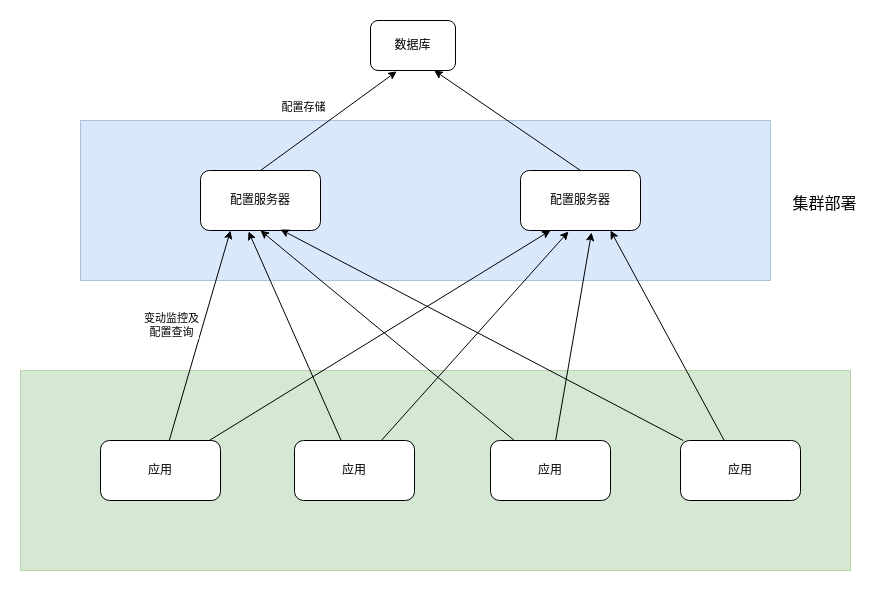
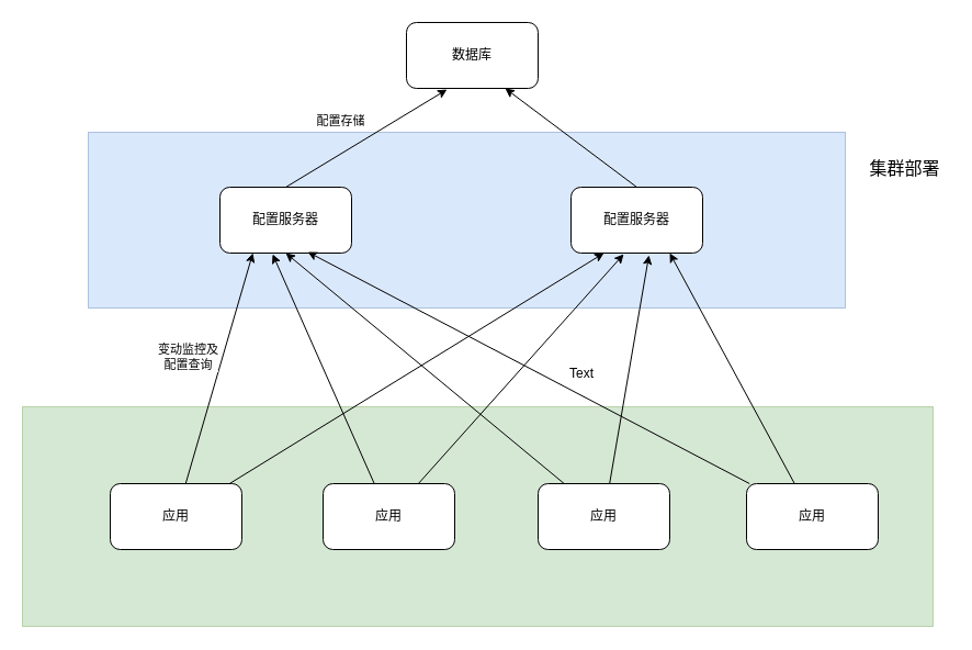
- <mxCell id="4" value="数据库" style="rounded=1;whiteSpace=wrap;html=1;" vertex="1" parent="1"><mxGeometry x="370" y="20" width="85" height="50" as="geometry" /></mxCell>
+ <mxCell id="4" value="数据库" style="rounded=1;whiteSpace=wrap;html=1;" vertex="1" parent="1"><mxGeometry x="370" y="20" width="120" height="60" as="geometry" /></mxCell>
- <mxCell id="23" value="集群部署" style="text;html=1;align=center;verticalAlign=middle;resizable=0;points=[];autosize=1;fontSize=16;" vertex="1" parent="1"><mxGeometry x="784" y="193" width="80" height="20" as="geometry" /></mxCell>
+ <mxCell id="23" value="集群部署" style="text;html=1;align=center;verticalAlign=middle;resizable=0;points=[];autosize=1;fontSize=16;" vertex="1" parent="1"><mxGeometry x="784" y="143" width="80" height="20" as="geometry" /></mxCell>
+ <mxCell id="22" value="Text" style="text;html=1;strokeColor=none;fillColor=none;align=center;verticalAlign=middle;whiteSpace=wrap;rounded=0;dashed=1;dashPattern=1 1;" vertex="1" parent="1"><mxGeometry x="510" y="330" width="40" height="20" as="geometry" /></mxCell>
